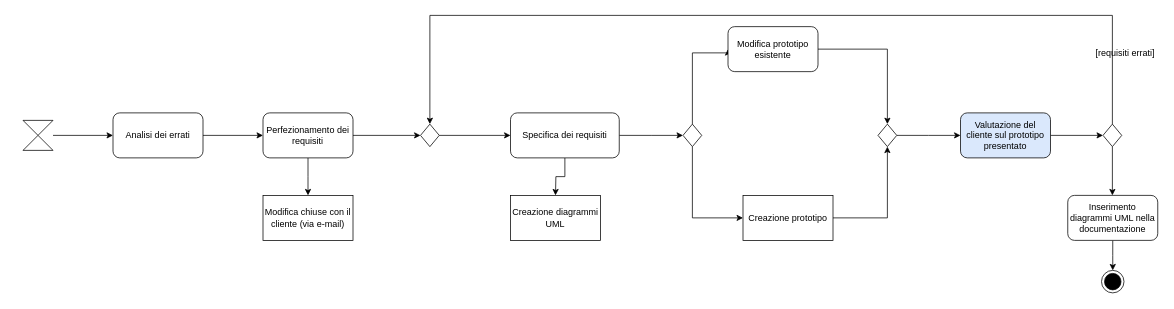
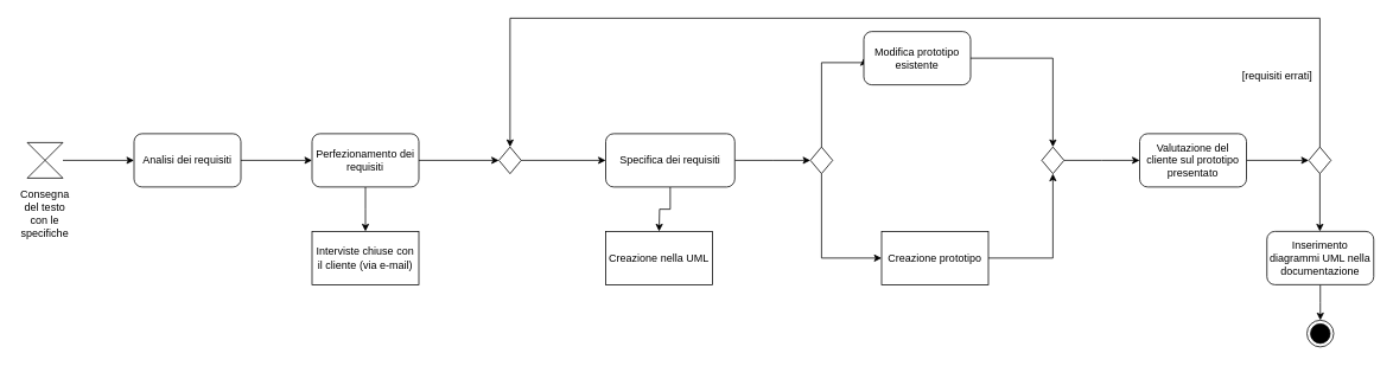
- <mxCell id="31" value="[requisiti errati]" style="text;html=1;strokeColor=none;fillColor=none;align=center;verticalAlign=middle;whiteSpace=wrap;rounded=0;" vertex="1" parent="1"><mxGeometry x="1455" y="55" width="90" height="30" as="geometry" /></mxCell>
+ <mxCell id="31" value="[requisiti errati]" style="text;html=1;strokeColor=none;fillColor=none;align=center;verticalAlign=middle;whiteSpace=wrap;rounded=0;" vertex="1" parent="1"><mxGeometry x="1390" y="70" width="90" height="30" as="geometry" /></mxCell>
- <mxCell id="5" value="Analisi dei errati" style="rounded=1;whiteSpace=wrap;html=1;" vertex="1" parent="1"><mxGeometry x="150" y="150" width="120" height="60" as="geometry" /></mxCell>
+ <mxCell id="5" value="Analisi dei requisiti" style="rounded=1;whiteSpace=wrap;html=1;" vertex="1" parent="1"><mxGeometry x="150" y="150" width="120" height="60" as="geometry" /></mxCell>
- <mxCell id="27" value="Valutazione del cliente sul prototipo presentato" style="rounded=1;whiteSpace=wrap;html=1;fillColor=#dae8fc;" vertex="1" parent="1"><mxGeometry x="1280" y="150" width="120" height="60" as="geometry" /></mxCell>
+ <mxCell id="27" value="Valutazione del cliente sul prototipo presentato" style="rounded=1;whiteSpace=wrap;html=1;" vertex="1" parent="1"><mxGeometry x="1280" y="150" width="120" height="60" as="geometry" /></mxCell>
+ <mxCell id="10" value="Consegna del testo con le specifiche" style="text;html=1;strokeColor=none;fillColor=none;align=center;verticalAlign=middle;whiteSpace=wrap;rounded=0;" vertex="1" parent="1"><mxGeometry x="20" y="210" width="60" height="60" as="geometry" /></mxCell>
- <mxCell id="9" value="Modifica chiuse con il cliente (via e-mail)" style="rounded=0;whiteSpace=wrap;html=1;" vertex="1" parent="1"><mxGeometry x="350" y="260" width="120" height="60" as="geometry" /></mxCell>
+ <mxCell id="9" value="Interviste chiuse con il cliente (via e-mail)" style="rounded=0;whiteSpace=wrap;html=1;" vertex="1" parent="1"><mxGeometry x="350" y="260" width="120" height="60" as="geometry" /></mxCell>
- <mxCell id="16" value="Creazione diagrammi UML" style="rounded=0;whiteSpace=wrap;html=1;" vertex="1" parent="1"><mxGeometry x="680" y="260" width="120" height="60" as="geometry" /></mxCell>
+ <mxCell id="16" value="Creazione nella UML" style="rounded=0;whiteSpace=wrap;html=1;" vertex="1" parent="1"><mxGeometry x="680" y="260" width="120" height="60" as="geometry" /></mxCell>
